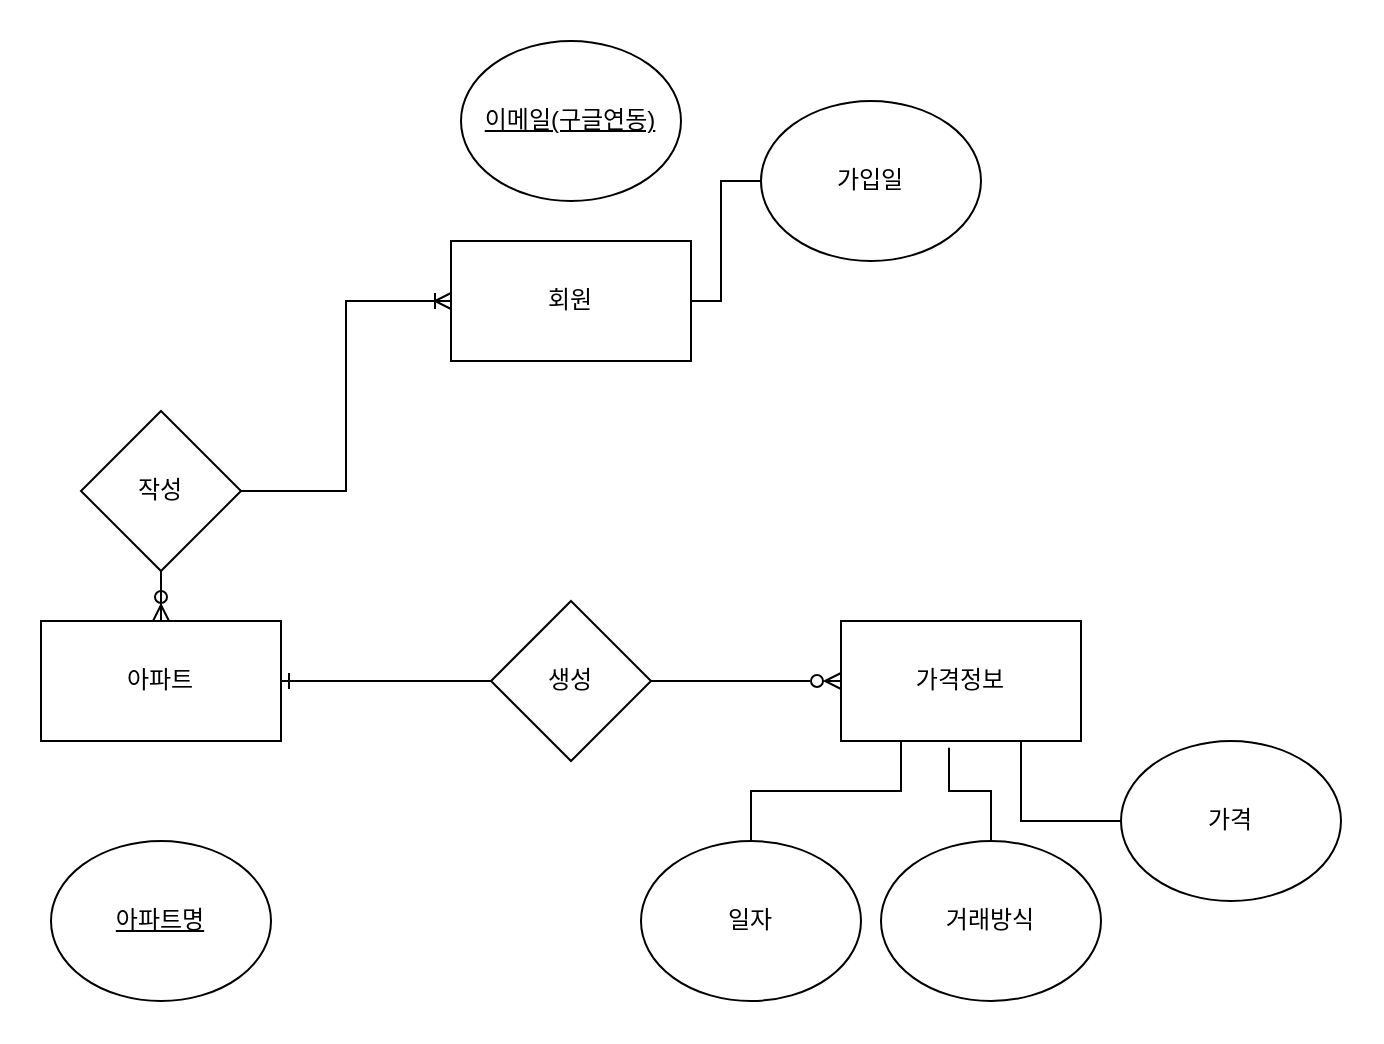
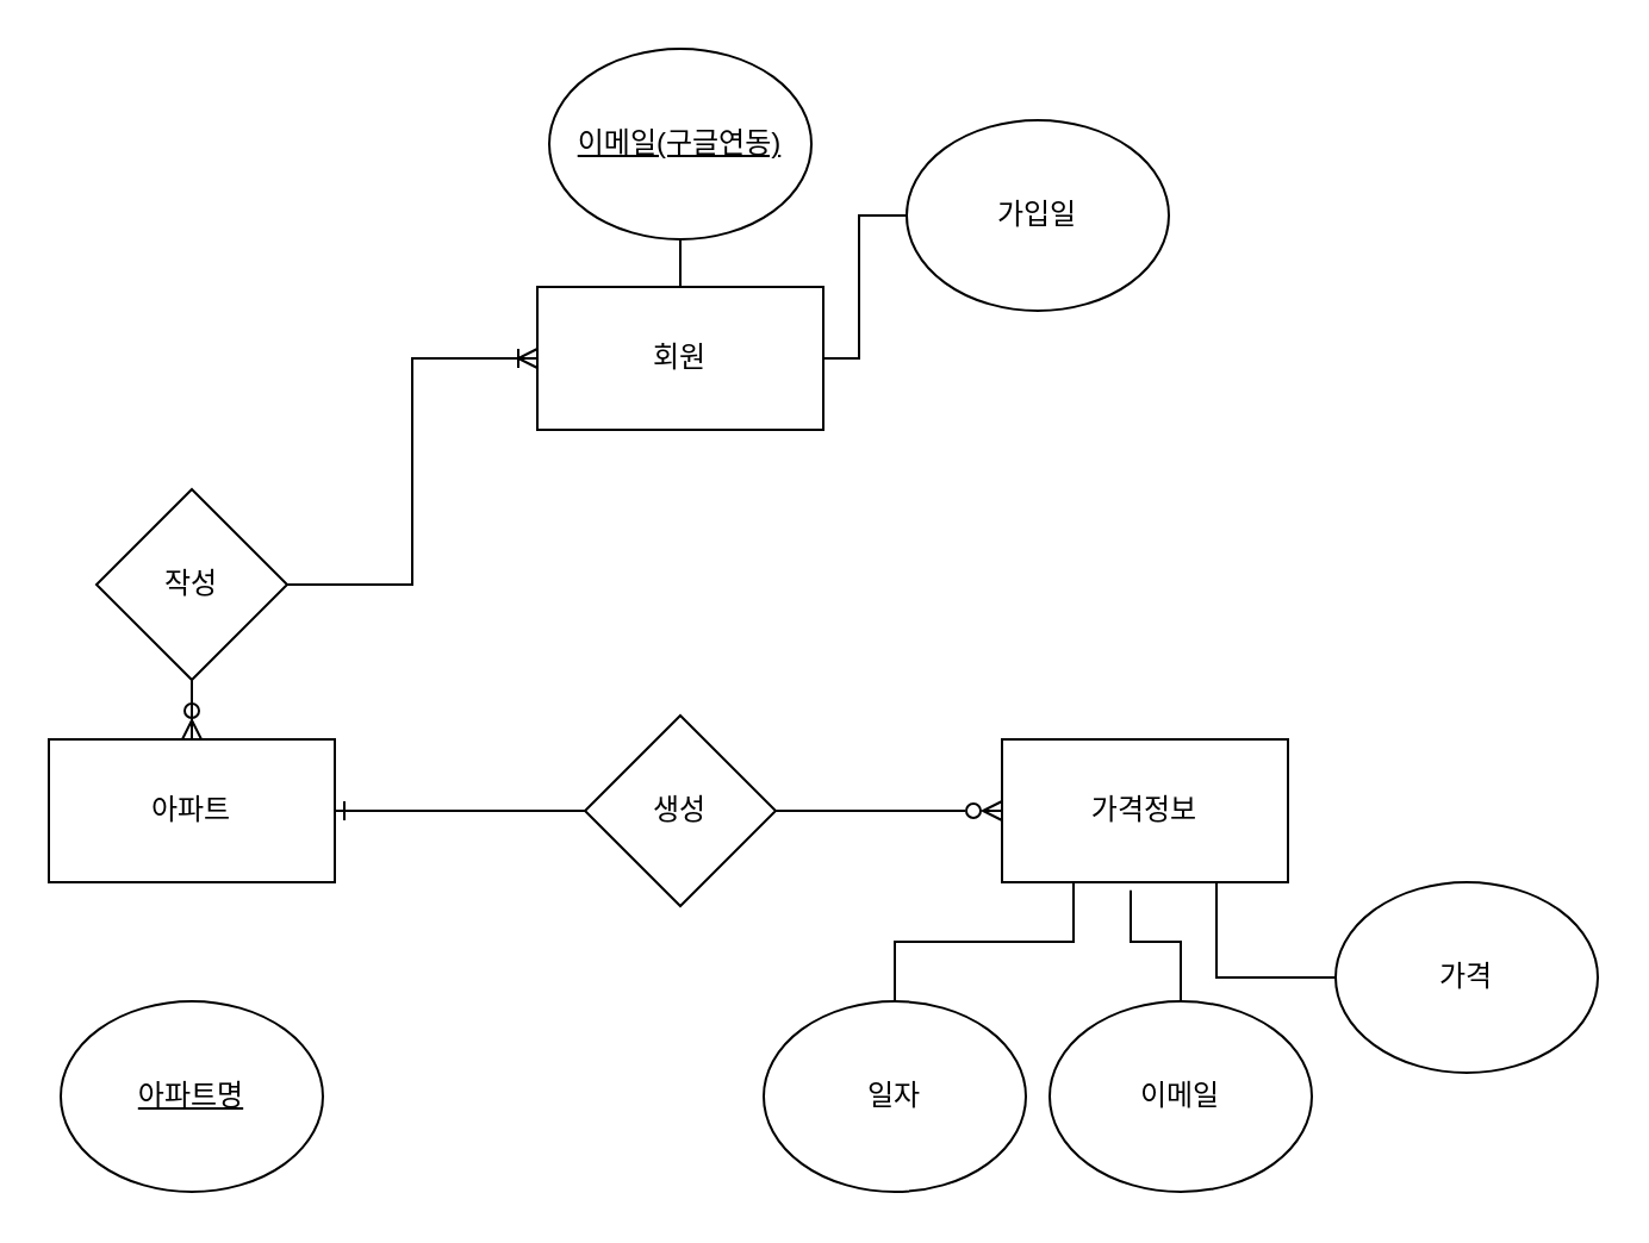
+ <mxCell id="6" style="edgeStyle=orthogonalEdgeStyle;rounded=0;orthogonalLoop=1;jettySize=auto;html=1;exitX=0.5;exitY=1;exitDx=0;exitDy=0;entryX=0.5;entryY=0;entryDx=0;entryDy=0;endArrow=none;endFill=0;strokeColor=default;" edge="1" parent="1" source="7" target="2"><mxGeometry relative="1" as="geometry" /></mxCell>
- <mxCell id="14" value="거래방식" style="ellipse;whiteSpace=wrap;html=1;rounded=0;" vertex="1" parent="1"><mxGeometry x="440" y="420" width="110" height="80" as="geometry" /></mxCell>
+ <mxCell id="14" value="이메일" style="ellipse;whiteSpace=wrap;html=1;rounded=0;" vertex="1" parent="1"><mxGeometry x="440" y="420" width="110" height="80" as="geometry" /></mxCell>
